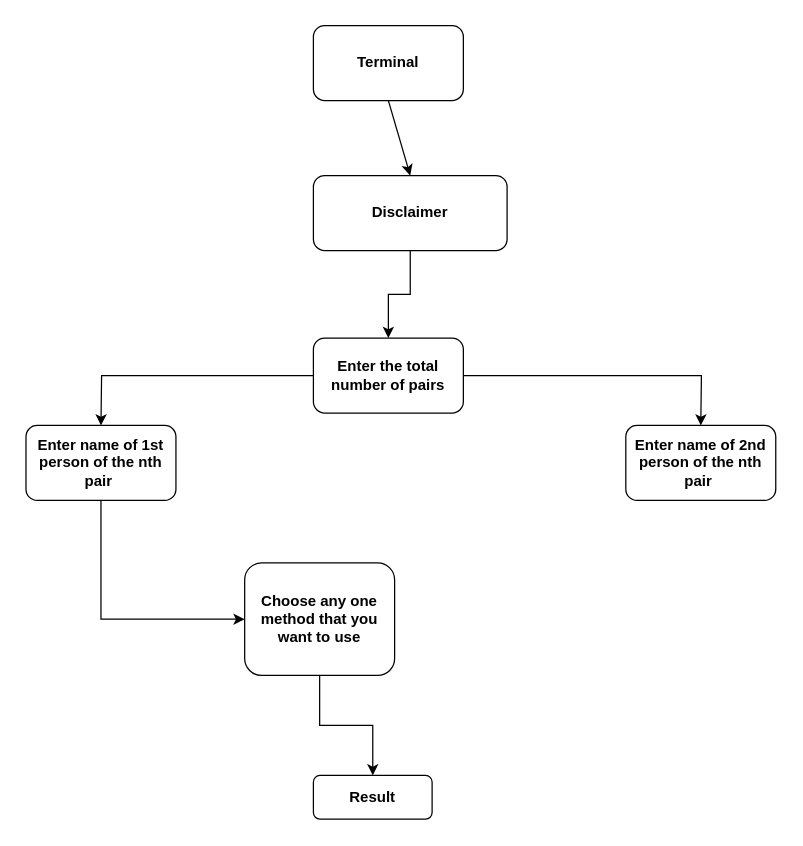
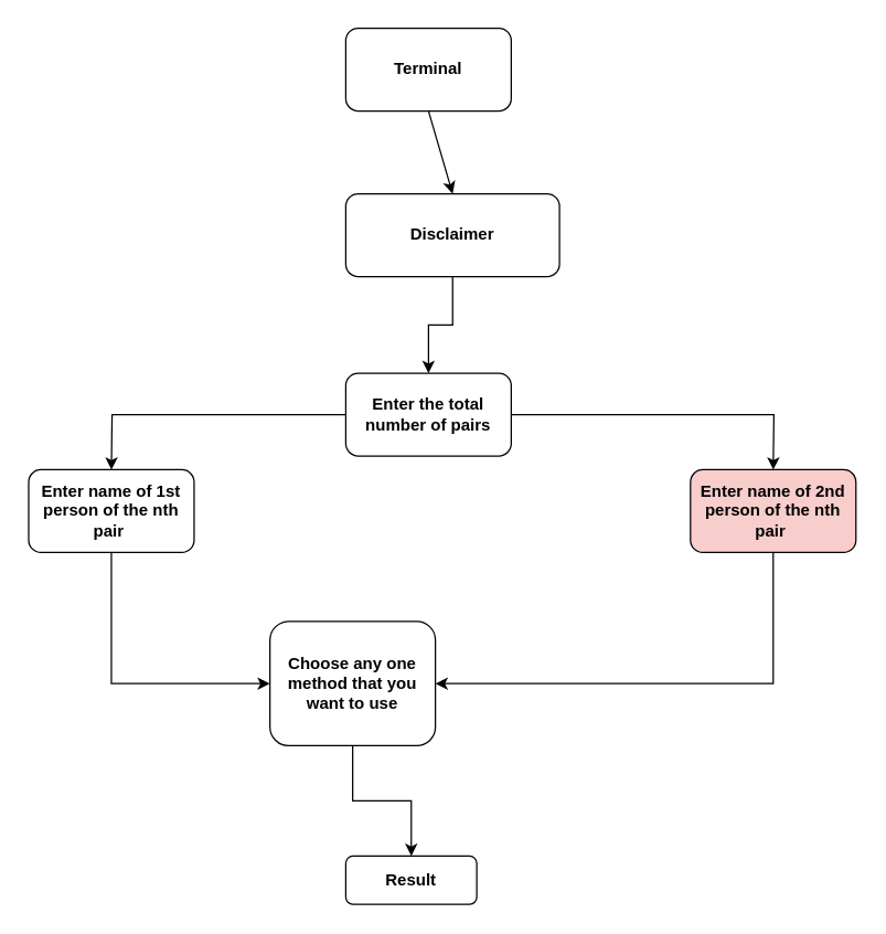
- <mxCell id="12" value="&lt;b&gt;Enter name of 2nd person of the nth pair&amp;nbsp;&lt;/b&gt;" style="rounded=1;whiteSpace=wrap;html=1;" vertex="1" parent="1"><mxGeometry x="500" y="340" width="120" height="60" as="geometry" /></mxCell>
+ <mxCell id="12" value="&lt;b&gt;Enter name of 2nd person of the nth pair&amp;nbsp;&lt;/b&gt;" style="rounded=1;whiteSpace=wrap;html=1;fillColor=#f8cecc;" vertex="1" parent="1"><mxGeometry x="500" y="340" width="120" height="60" as="geometry" /></mxCell>
+ <mxCell id="11" style="edgeStyle=orthogonalEdgeStyle;rounded=0;orthogonalLoop=1;jettySize=auto;html=1;entryX=1;entryY=0.5;entryDx=0;entryDy=0;exitX=0.5;exitY=1;exitDx=0;exitDy=0;" edge="1" parent="1" source="12" target="14"><mxGeometry relative="1" as="geometry" /></mxCell>
